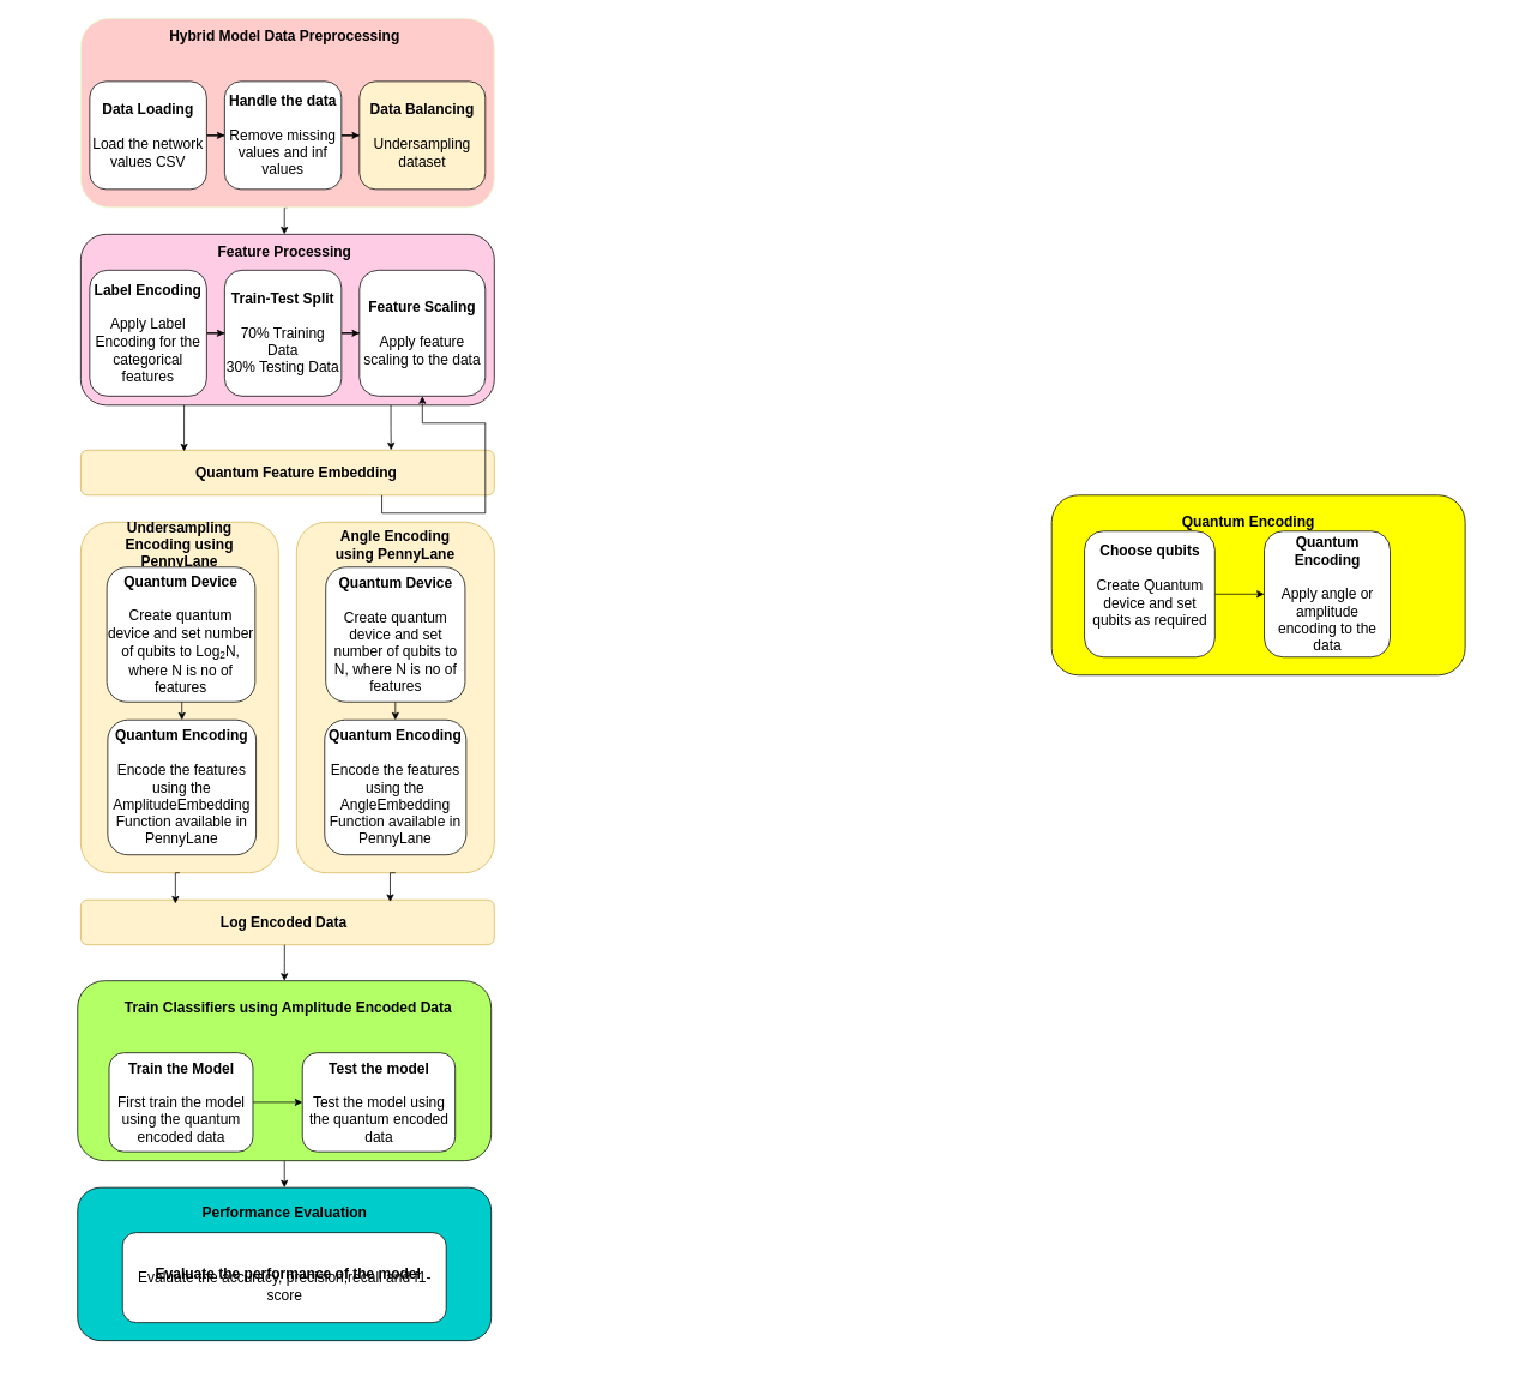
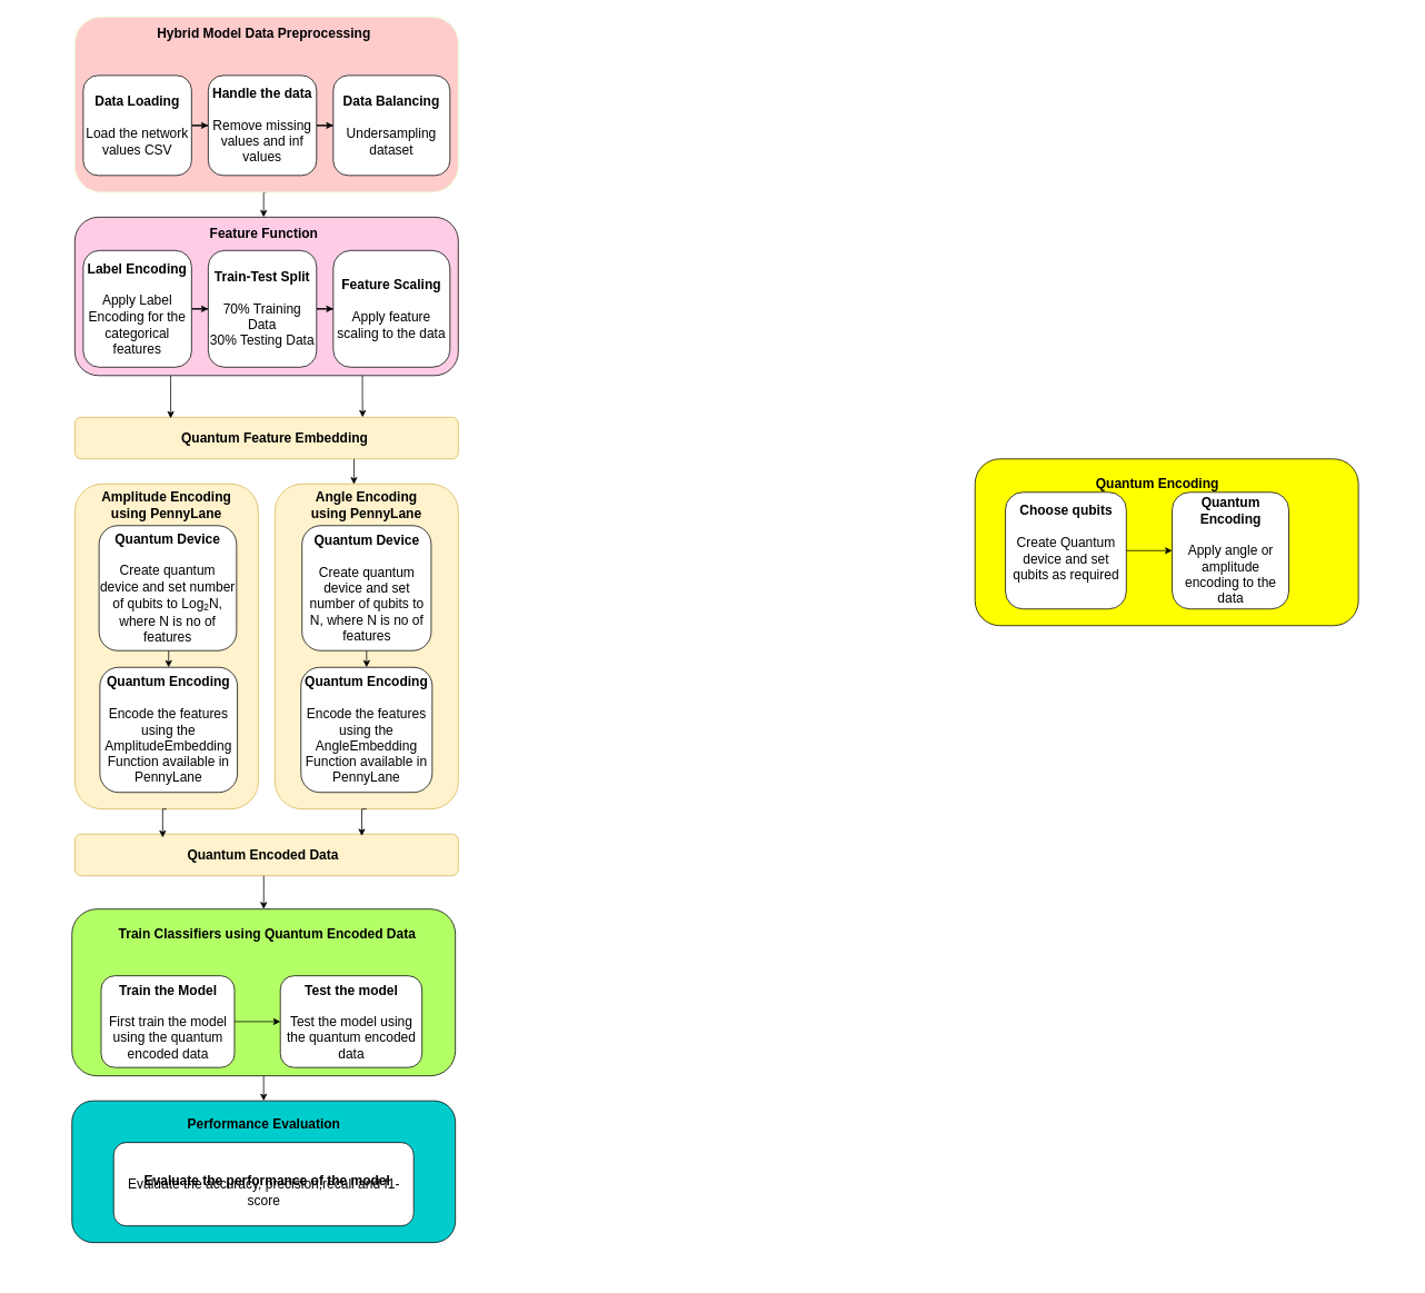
- <mxCell id="11" value="&lt;font&gt;&lt;b&gt;Data Balancing&lt;/b&gt;&lt;/font&gt;&lt;div&gt;&lt;br&gt;&lt;/div&gt;&lt;div&gt;Undersampling dataset&lt;/div&gt;" style="rounded=1;whiteSpace=wrap;html=1;fontSize=16;fillColor=#fff2cc;" parent="1" vertex="1"><mxGeometry x="399" y="90" width="140" height="120" as="geometry" /></mxCell>
+ <mxCell id="11" value="&lt;font&gt;&lt;b&gt;Data Balancing&lt;/b&gt;&lt;/font&gt;&lt;div&gt;&lt;br&gt;&lt;/div&gt;&lt;div&gt;Undersampling dataset&lt;/div&gt;" style="rounded=1;whiteSpace=wrap;html=1;fontSize=16;" parent="1" vertex="1"><mxGeometry x="399" y="90" width="140" height="120" as="geometry" /></mxCell>
- <mxCell id="22" value="&lt;font&gt;&lt;b&gt;Feature Processing&lt;/b&gt;&lt;/font&gt;" style="text;html=1;align=center;verticalAlign=middle;whiteSpace=wrap;rounded=0;fontSize=16;" parent="1" vertex="1"><mxGeometry x="20.5" y="260" width="590" height="40" as="geometry" /></mxCell>
+ <mxCell id="22" value="&lt;font&gt;&lt;b&gt;Feature Function&lt;/b&gt;&lt;/font&gt;" style="text;html=1;align=center;verticalAlign=middle;whiteSpace=wrap;rounded=0;fontSize=16;" parent="1" vertex="1"><mxGeometry x="20.5" y="260" width="590" height="40" as="geometry" /></mxCell>
- <mxCell id="49" style="edgeStyle=orthogonalEdgeStyle;rounded=0;orthogonalLoop=1;jettySize=auto;html=1;exitX=0.75;exitY=1;exitDx=0;exitDy=0;" edge="1" parent="1" source="39" target="23"><mxGeometry relative="1" as="geometry" /></mxCell>
+ <mxCell id="49" style="edgeStyle=orthogonalEdgeStyle;rounded=0;orthogonalLoop=1;jettySize=auto;html=1;exitX=0.75;exitY=1;exitDx=0;exitDy=0;entryX=0.405;entryY=0.008;entryDx=0;entryDy=0;entryPerimeter=0;" edge="1" parent="1" source="39" target="35"><mxGeometry relative="1" as="geometry" /></mxCell>
- <mxCell id="34" value="&lt;b&gt;Undersampling Encoding using PennyLane&lt;/b&gt;" style="text;html=1;align=center;verticalAlign=middle;whiteSpace=wrap;rounded=0;fontSize=16;" vertex="1" parent="1"><mxGeometry x="119" y="580" width="160" height="50" as="geometry" /></mxCell>
+ <mxCell id="34" value="&lt;b&gt;Amplitude Encoding using PennyLane&lt;/b&gt;" style="text;html=1;align=center;verticalAlign=middle;whiteSpace=wrap;rounded=0;fontSize=16;" vertex="1" parent="1"><mxGeometry x="119" y="580" width="160" height="50" as="geometry" /></mxCell>
- <mxCell id="42" value="&lt;b&gt;Log Encoded Data&lt;/b&gt;" style="text;html=1;align=center;verticalAlign=middle;whiteSpace=wrap;rounded=0;fontSize=16;" vertex="1" parent="1"><mxGeometry x="184.37" y="1000" width="262.25" height="50" as="geometry" /></mxCell>
+ <mxCell id="42" value="&lt;b&gt;Quantum Encoded Data&lt;/b&gt;" style="text;html=1;align=center;verticalAlign=middle;whiteSpace=wrap;rounded=0;fontSize=16;" vertex="1" parent="1"><mxGeometry x="184.37" y="1000" width="262.25" height="50" as="geometry" /></mxCell>
- <mxCell id="12" value="&lt;b&gt;Train Classifiers using Amplitude Encoded Data&lt;/b&gt;" style="text;html=1;align=center;verticalAlign=middle;whiteSpace=wrap;rounded=0;fontSize=16;" parent="1" vertex="1"><mxGeometry x="24.63" y="1100" width="590" height="40" as="geometry" /></mxCell>
+ <mxCell id="12" value="&lt;b&gt;Train Classifiers using Quantum Encoded Data&lt;/b&gt;" style="text;html=1;align=center;verticalAlign=middle;whiteSpace=wrap;rounded=0;fontSize=16;" parent="1" vertex="1"><mxGeometry x="24.63" y="1100" width="590" height="40" as="geometry" /></mxCell>
